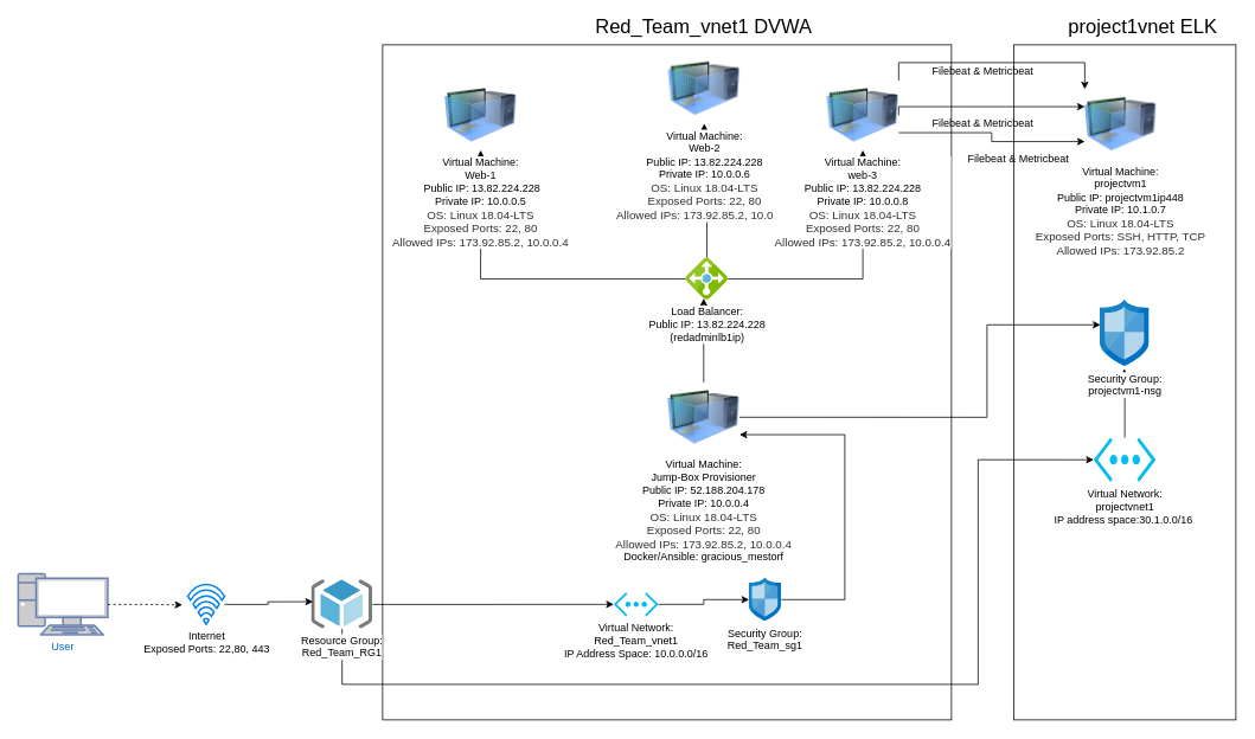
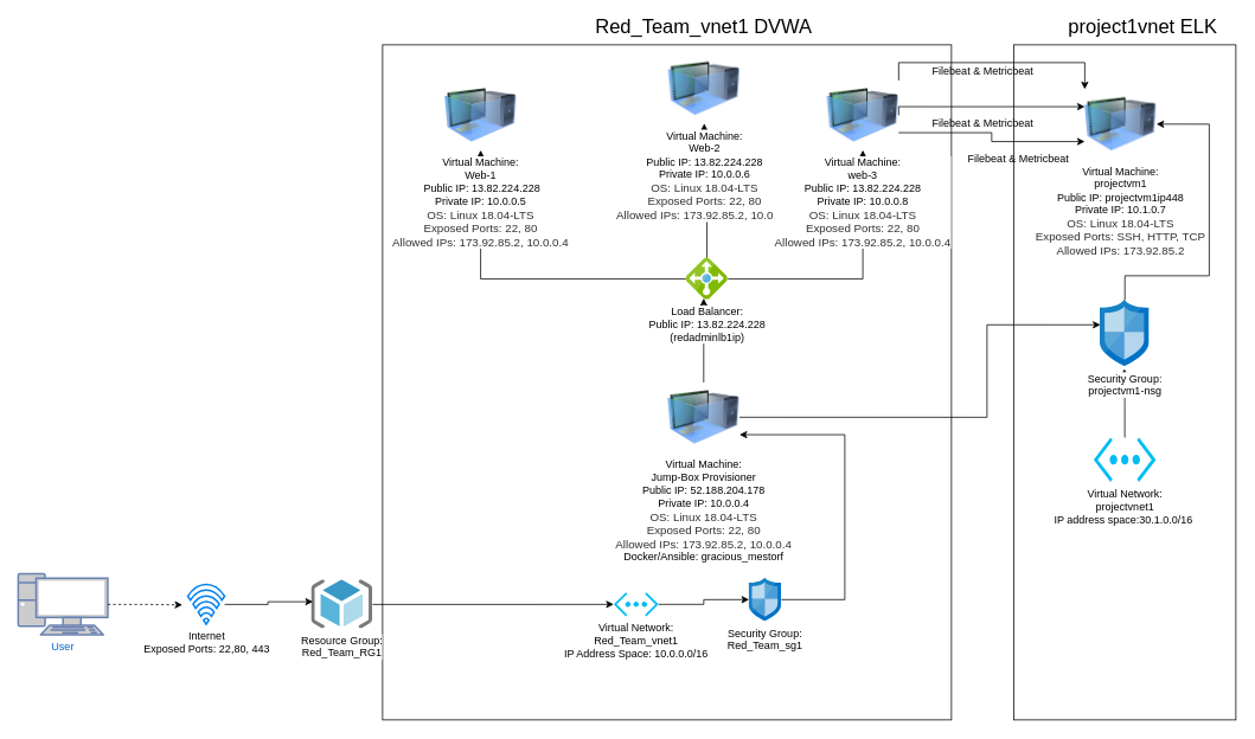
+ <mxCell id="28" style="edgeStyle=orthogonalEdgeStyle;rounded=0;orthogonalLoop=1;jettySize=auto;html=1;entryX=1;entryY=0.5;entryDx=0;entryDy=0;" edge="1" parent="1" source="29" target="23"><mxGeometry relative="1" as="geometry"><Array as="points"><mxPoint x="1265" y="310" /><mxPoint x="1360" y="310" /><mxPoint x="1360" y="139" /></Array></mxGeometry></mxCell>
- <mxCell id="5" style="edgeStyle=orthogonalEdgeStyle;rounded=0;orthogonalLoop=1;jettySize=auto;html=1;entryX=0;entryY=0.5;entryDx=0;entryDy=0;entryPerimeter=0;" parent="1" source="6" target="30" edge="1"><mxGeometry relative="1" as="geometry"><Array as="points"><mxPoint x="384" y="770" /><mxPoint x="1100" y="770" /><mxPoint x="1100" y="517" /></Array></mxGeometry></mxCell>
